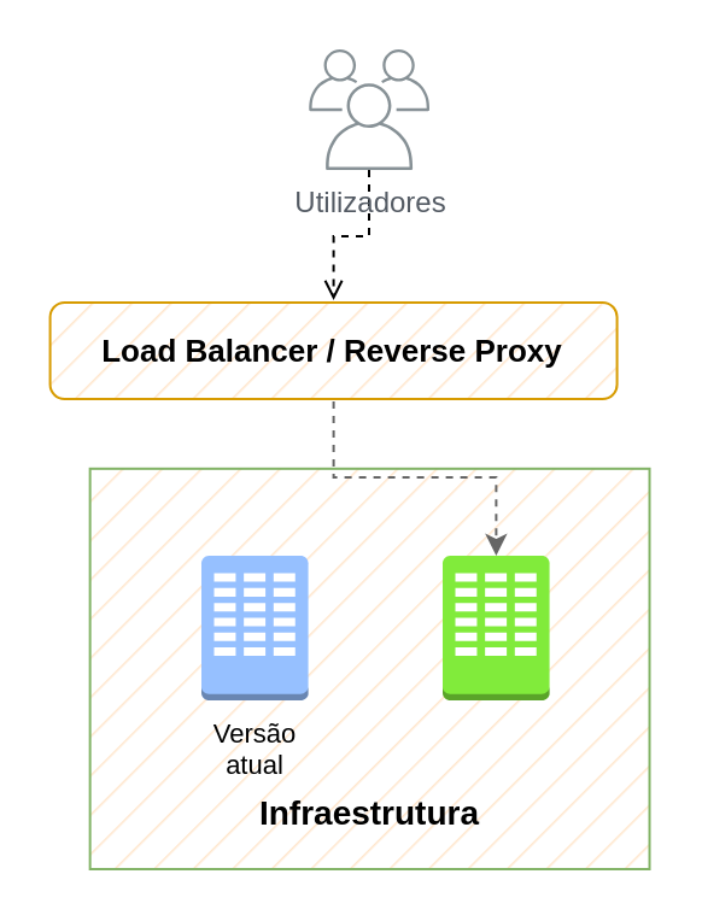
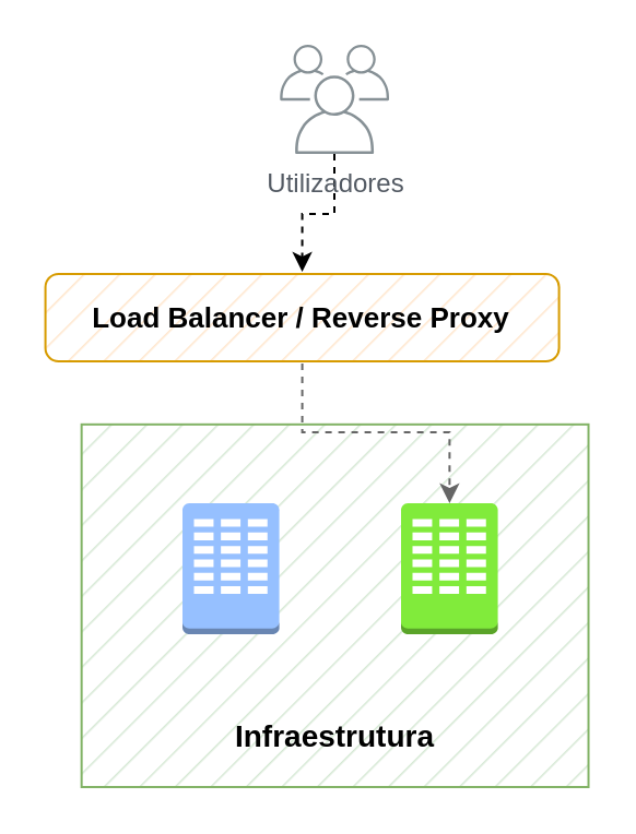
- <mxCell id="3" style="edgeStyle=orthogonalEdgeStyle;rounded=0;orthogonalLoop=1;jettySize=auto;html=1;entryX=0.5;entryY=0;entryDx=0;entryDy=0;dashed=1;endArrow=open;" parent="1" source="4" target="7" edge="1"><mxGeometry relative="1" as="geometry" /></mxCell>
+ <mxCell id="3" style="edgeStyle=orthogonalEdgeStyle;rounded=0;orthogonalLoop=1;jettySize=auto;html=1;entryX=0.5;entryY=0;entryDx=0;entryDy=0;dashed=1;" parent="1" source="4" target="7" edge="1"><mxGeometry relative="1" as="geometry" /></mxCell>
- <mxCell id="2" value="&lt;p style=&quot;line-height: 120%; margin-top: 120px; margin-bottom: 0px; padding-bottom: 0px; margin-right: 0px;&quot;&gt;&lt;b&gt;&lt;font style=&quot;font-size: 14px;&quot;&gt;Infraestrutura&lt;/font&gt;&lt;/b&gt;&lt;/p&gt;" style="whiteSpace=wrap;html=1;fillColor=#ffe6cc;strokeColor=#82b366;fillStyle=hatch;" parent="1" vertex="1"><mxGeometry x="36.83" y="193.91" width="231.93" height="166.09" as="geometry" /></mxCell>
+ <mxCell id="2" value="&lt;p style=&quot;line-height: 120%; margin-top: 120px; margin-bottom: 0px; padding-bottom: 0px; margin-right: 0px;&quot;&gt;&lt;b&gt;&lt;font style=&quot;font-size: 14px;&quot;&gt;Infraestrutura&lt;/font&gt;&lt;/b&gt;&lt;/p&gt;" style="whiteSpace=wrap;html=1;fillColor=#d5e8d4;strokeColor=#82b366;fillStyle=hatch;" parent="1" vertex="1"><mxGeometry x="36.83" y="193.91" width="231.93" height="166.09" as="geometry" /></mxCell>
- <mxCell id="9" value="&lt;font style=&quot;font-size: 11px;&quot;&gt;Versão&lt;/font&gt;&lt;div style=&quot;font-size: 11px;&quot;&gt;&lt;span style=&quot;background-color: initial;&quot;&gt;&lt;font style=&quot;font-size: 11px;&quot;&gt;atual&lt;/font&gt;&lt;/span&gt;&lt;/div&gt;" style="text;html=1;align=center;verticalAlign=middle;resizable=0;points=[];autosize=1;strokeColor=none;fillColor=none;" parent="1" vertex="1"><mxGeometry x="75.14" y="290" width="60" height="40" as="geometry" /></mxCell>
